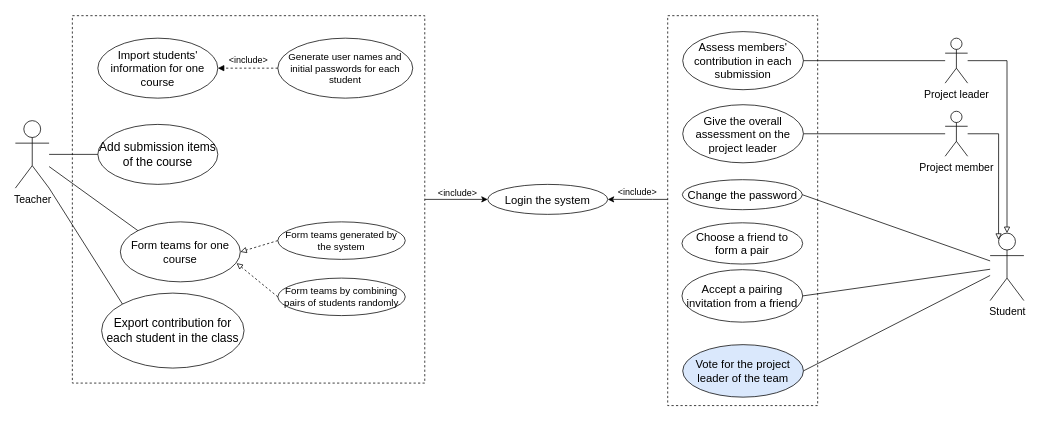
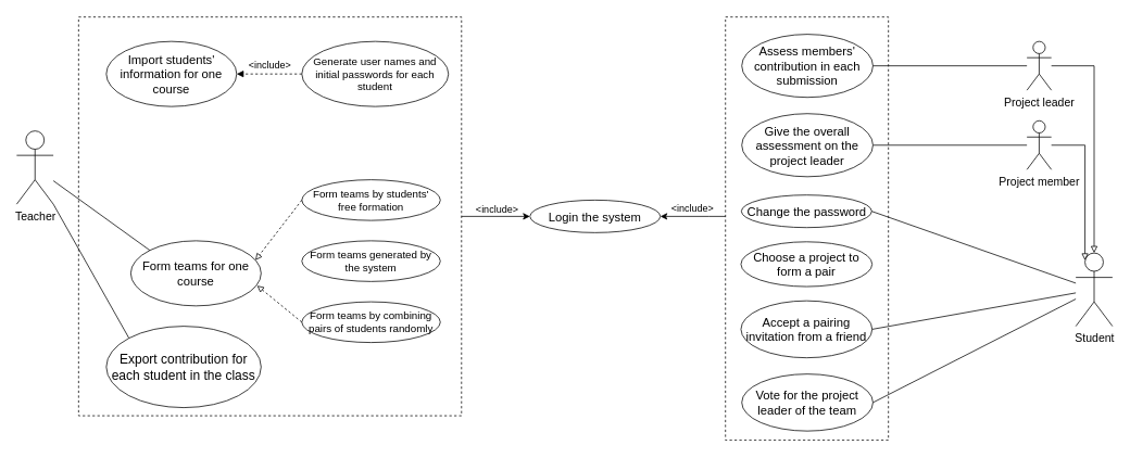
- <mxCell id="9" value="" style="endArrow=none;html=1;exitX=0;exitY=0.5;exitDx=0;exitDy=0;" parent="1" source="8" target="6" edge="1"><mxGeometry width="50" height="50" relative="1" as="geometry"><mxPoint x="120" y="180" as="sourcePoint" /><mxPoint x="370" y="170" as="targetPoint" /></mxGeometry></mxCell>
- <mxCell id="8" value="&lt;font&gt;&lt;span style=&quot;font-size: 16px&quot;&gt;Add submission items of the course&lt;/span&gt;&lt;br&gt;&lt;/font&gt;" style="ellipse;whiteSpace=wrap;html=1;" parent="1" vertex="1"><mxGeometry x="130" y="165" width="160" height="80" as="geometry" /></mxCell>
+ <mxCell id="14" value="&lt;span style=&quot;font-size: 13px&quot;&gt;Form teams by students'&lt;br&gt;free formation&lt;/span&gt;" style="ellipse;whiteSpace=wrap;html=1;" parent="1" vertex="1"><mxGeometry x="370" y="220" width="170" height="50" as="geometry" /></mxCell>
+ <mxCell id="15" value="" style="endArrow=block;html=1;dashed=1;exitX=0;exitY=0.5;exitDx=0;exitDy=0;entryX=0.956;entryY=0.299;entryDx=0;entryDy=0;endFill=0;entryPerimeter=0;" parent="1" source="14" target="10" edge="1"><mxGeometry width="50" height="50" relative="1" as="geometry"><mxPoint x="310" y="140" as="sourcePoint" /><mxPoint x="296.32" y="89.28" as="targetPoint" /></mxGeometry></mxCell>
- <mxCell id="25" value="&lt;font style=&quot;font-size: 15px&quot;&gt;Choose a friend to&lt;br&gt;form a pair&lt;/font&gt;" style="ellipse;whiteSpace=wrap;html=1;" parent="1" vertex="1"><mxGeometry x="909" y="296.25" width="161" height="55" as="geometry" /></mxCell>
+ <mxCell id="25" value="&lt;font style=&quot;font-size: 15px&quot;&gt;Choose a project to&lt;br&gt;form a pair&lt;/font&gt;" style="ellipse;whiteSpace=wrap;html=1;" parent="1" vertex="1"><mxGeometry x="909" y="296.25" width="161" height="55" as="geometry" /></mxCell>
- <mxCell id="16" value="" style="endArrow=block;html=1;dashed=1;exitX=0;exitY=0.5;exitDx=0;exitDy=0;endFill=0;entryX=1;entryY=0.5;entryDx=0;entryDy=0;" parent="1" source="17" target="10" edge="1"><mxGeometry width="50" height="50" relative="1" as="geometry"><mxPoint x="390" y="165" as="sourcePoint" /><mxPoint x="288" y="334" as="targetPoint" /></mxGeometry></mxCell>
- <mxCell id="26" value="&lt;span style=&quot;font-size: 15px&quot;&gt;Accept a pairing invitation from a friend&lt;/span&gt;" style="ellipse;whiteSpace=wrap;html=1;" parent="1" vertex="1"><mxGeometry x="909" y="358.75" width="161" height="70" as="geometry" /></mxCell>
+ <mxCell id="26" value="&lt;span style=&quot;font-size: 15px&quot;&gt;Accept a pairing invitation from a friend&lt;/span&gt;" style="ellipse;whiteSpace=wrap;html=1;" parent="1" vertex="1"><mxGeometry x="909" y="368.75" width="161" height="70" as="geometry" /></mxCell>
- <mxCell id="20" value="&lt;font&gt;&lt;span style=&quot;font-size: 16px&quot;&gt;Export contribution for each student in the class&lt;/span&gt;&lt;br&gt;&lt;/font&gt;" style="ellipse;whiteSpace=wrap;html=1;" parent="1" vertex="1"><mxGeometry x="135" y="390" width="190" height="100" as="geometry" /></mxCell>
+ <mxCell id="20" value="&lt;font&gt;&lt;span style=&quot;font-size: 16px&quot;&gt;Export contribution for each student in the class&lt;/span&gt;&lt;br&gt;&lt;/font&gt;" style="ellipse;whiteSpace=wrap;html=1;" parent="1" vertex="1"><mxGeometry x="130" y="400" width="190" height="100" as="geometry" /></mxCell>
- <mxCell id="28" value="&lt;span style=&quot;font-size: 15px&quot;&gt;Vote for the project leader of the team&lt;/span&gt;" style="ellipse;whiteSpace=wrap;html=1;fillColor=#dae8fc;" parent="1" vertex="1"><mxGeometry x="910" y="458.75" width="161" height="70" as="geometry" /></mxCell>
+ <mxCell id="28" value="&lt;span style=&quot;font-size: 15px&quot;&gt;Vote for the project leader of the team&lt;/span&gt;" style="ellipse;whiteSpace=wrap;html=1;" parent="1" vertex="1"><mxGeometry x="910" y="458.75" width="161" height="70" as="geometry" /></mxCell>
